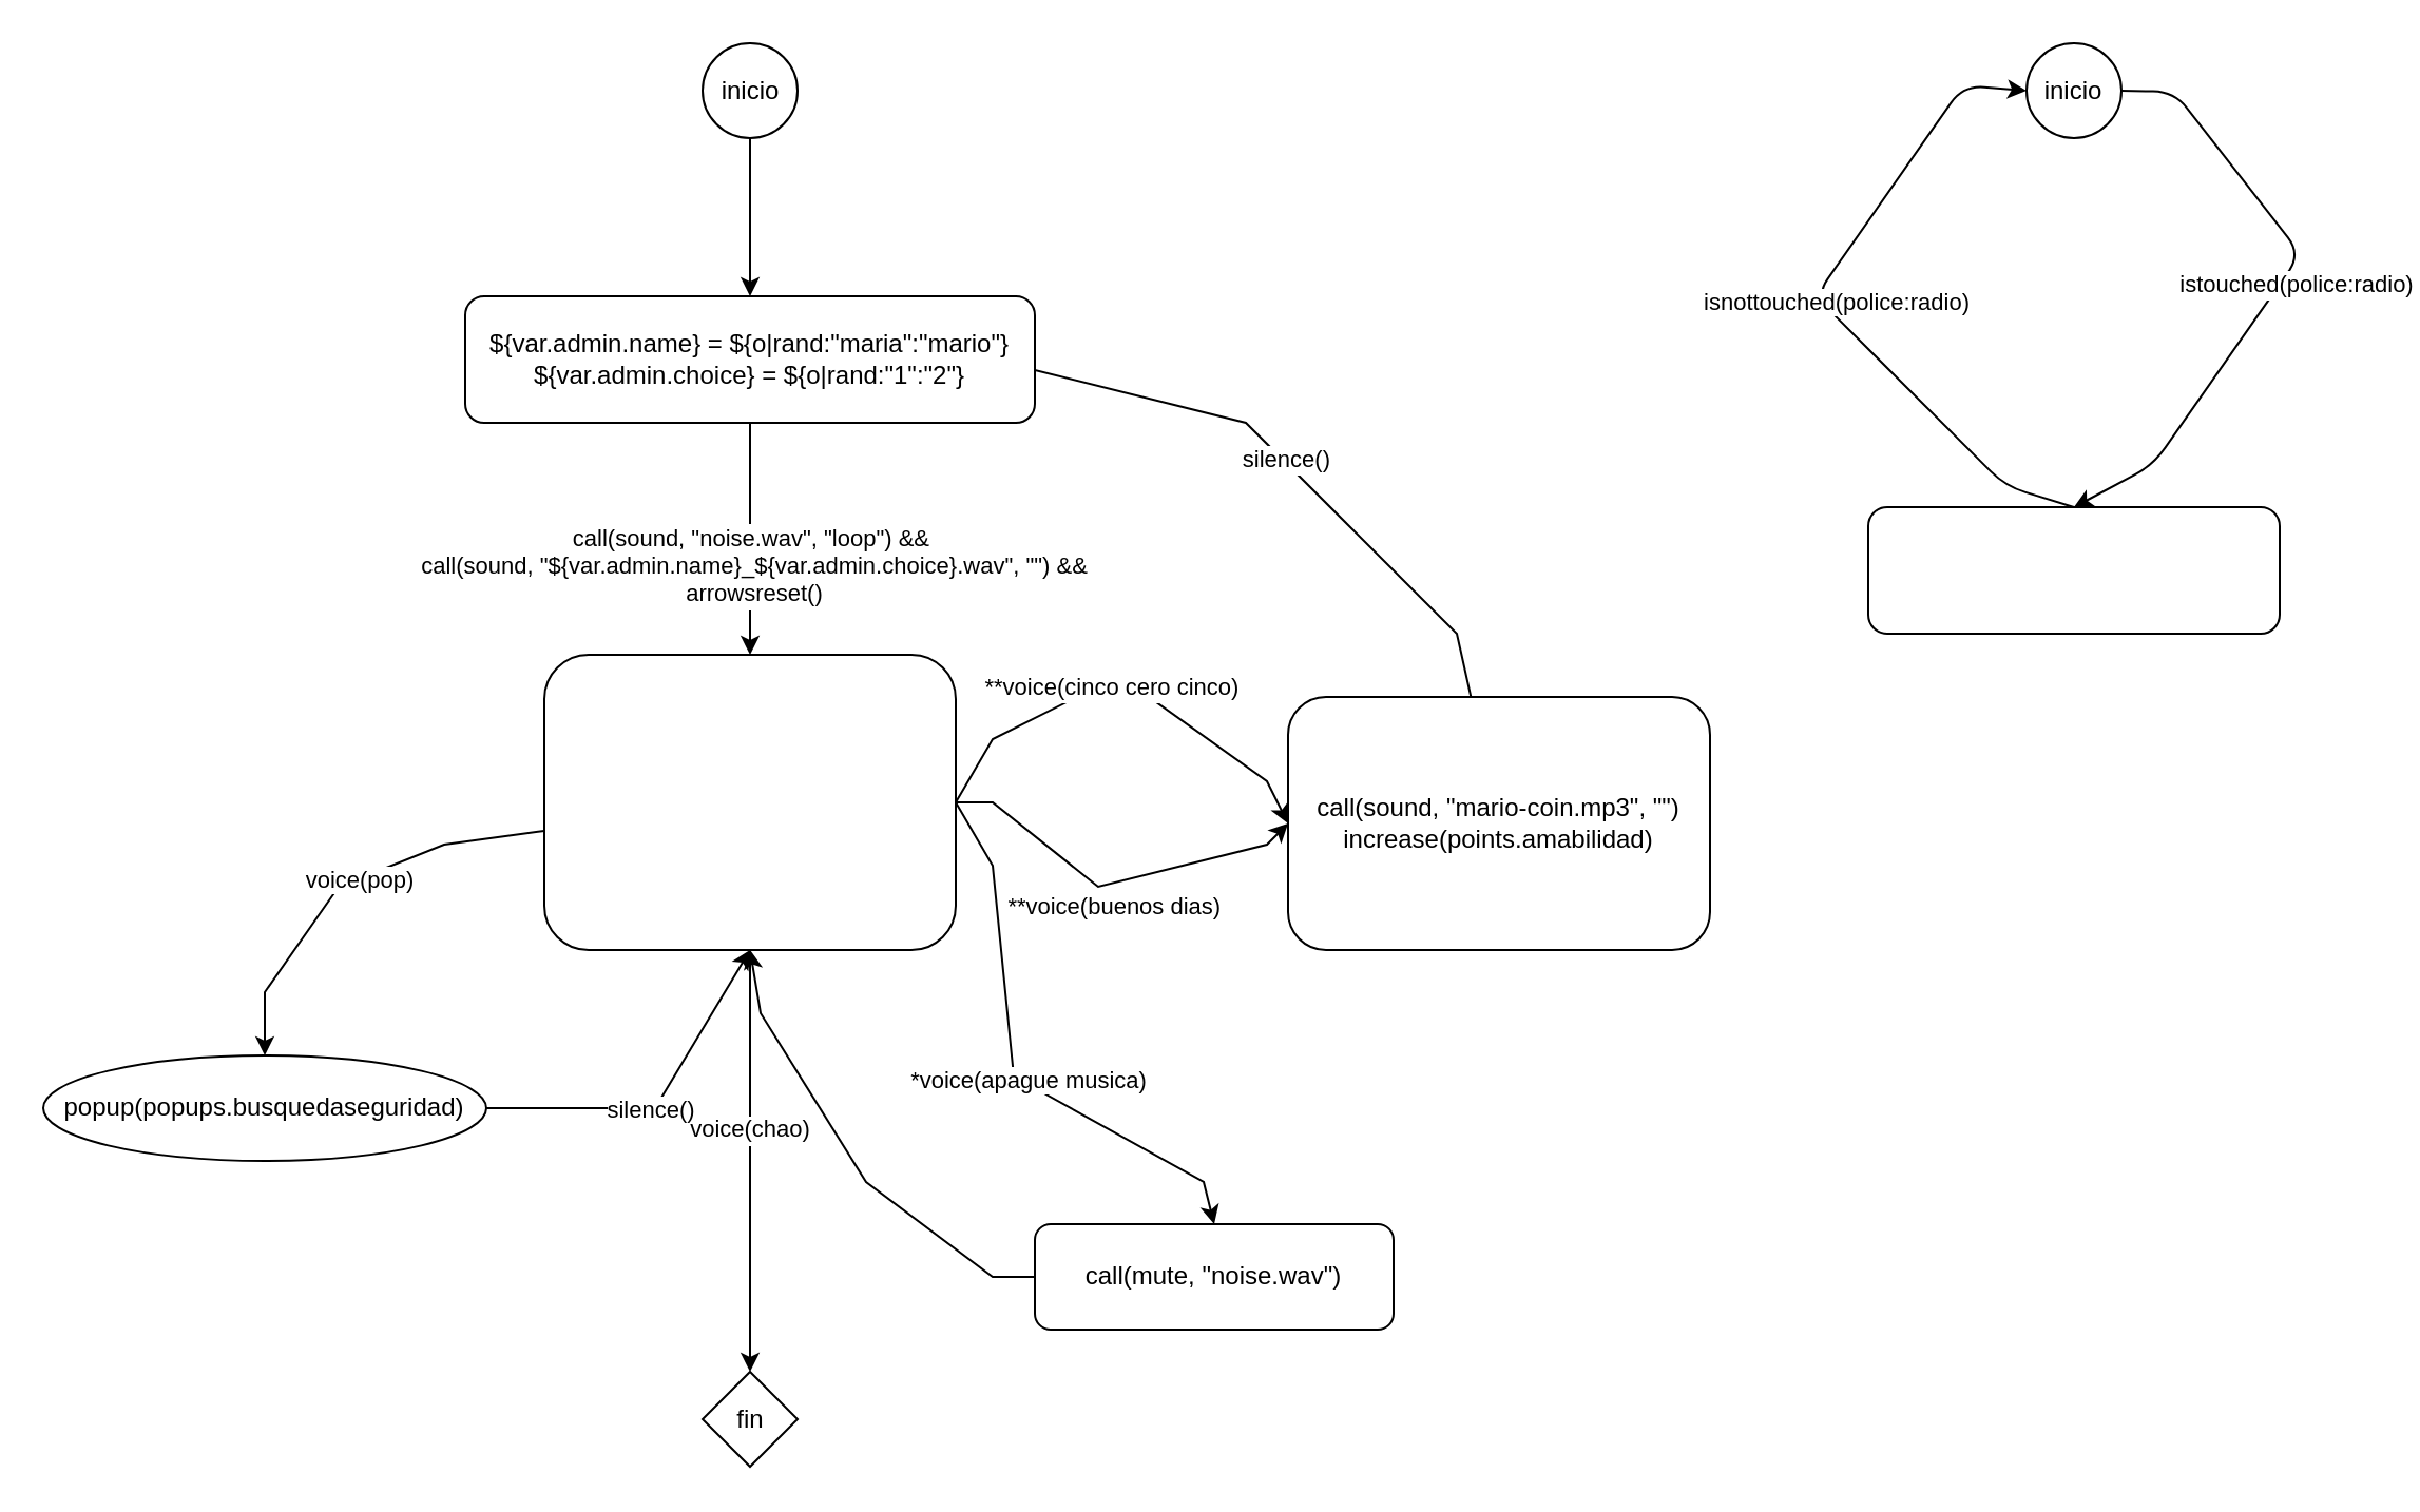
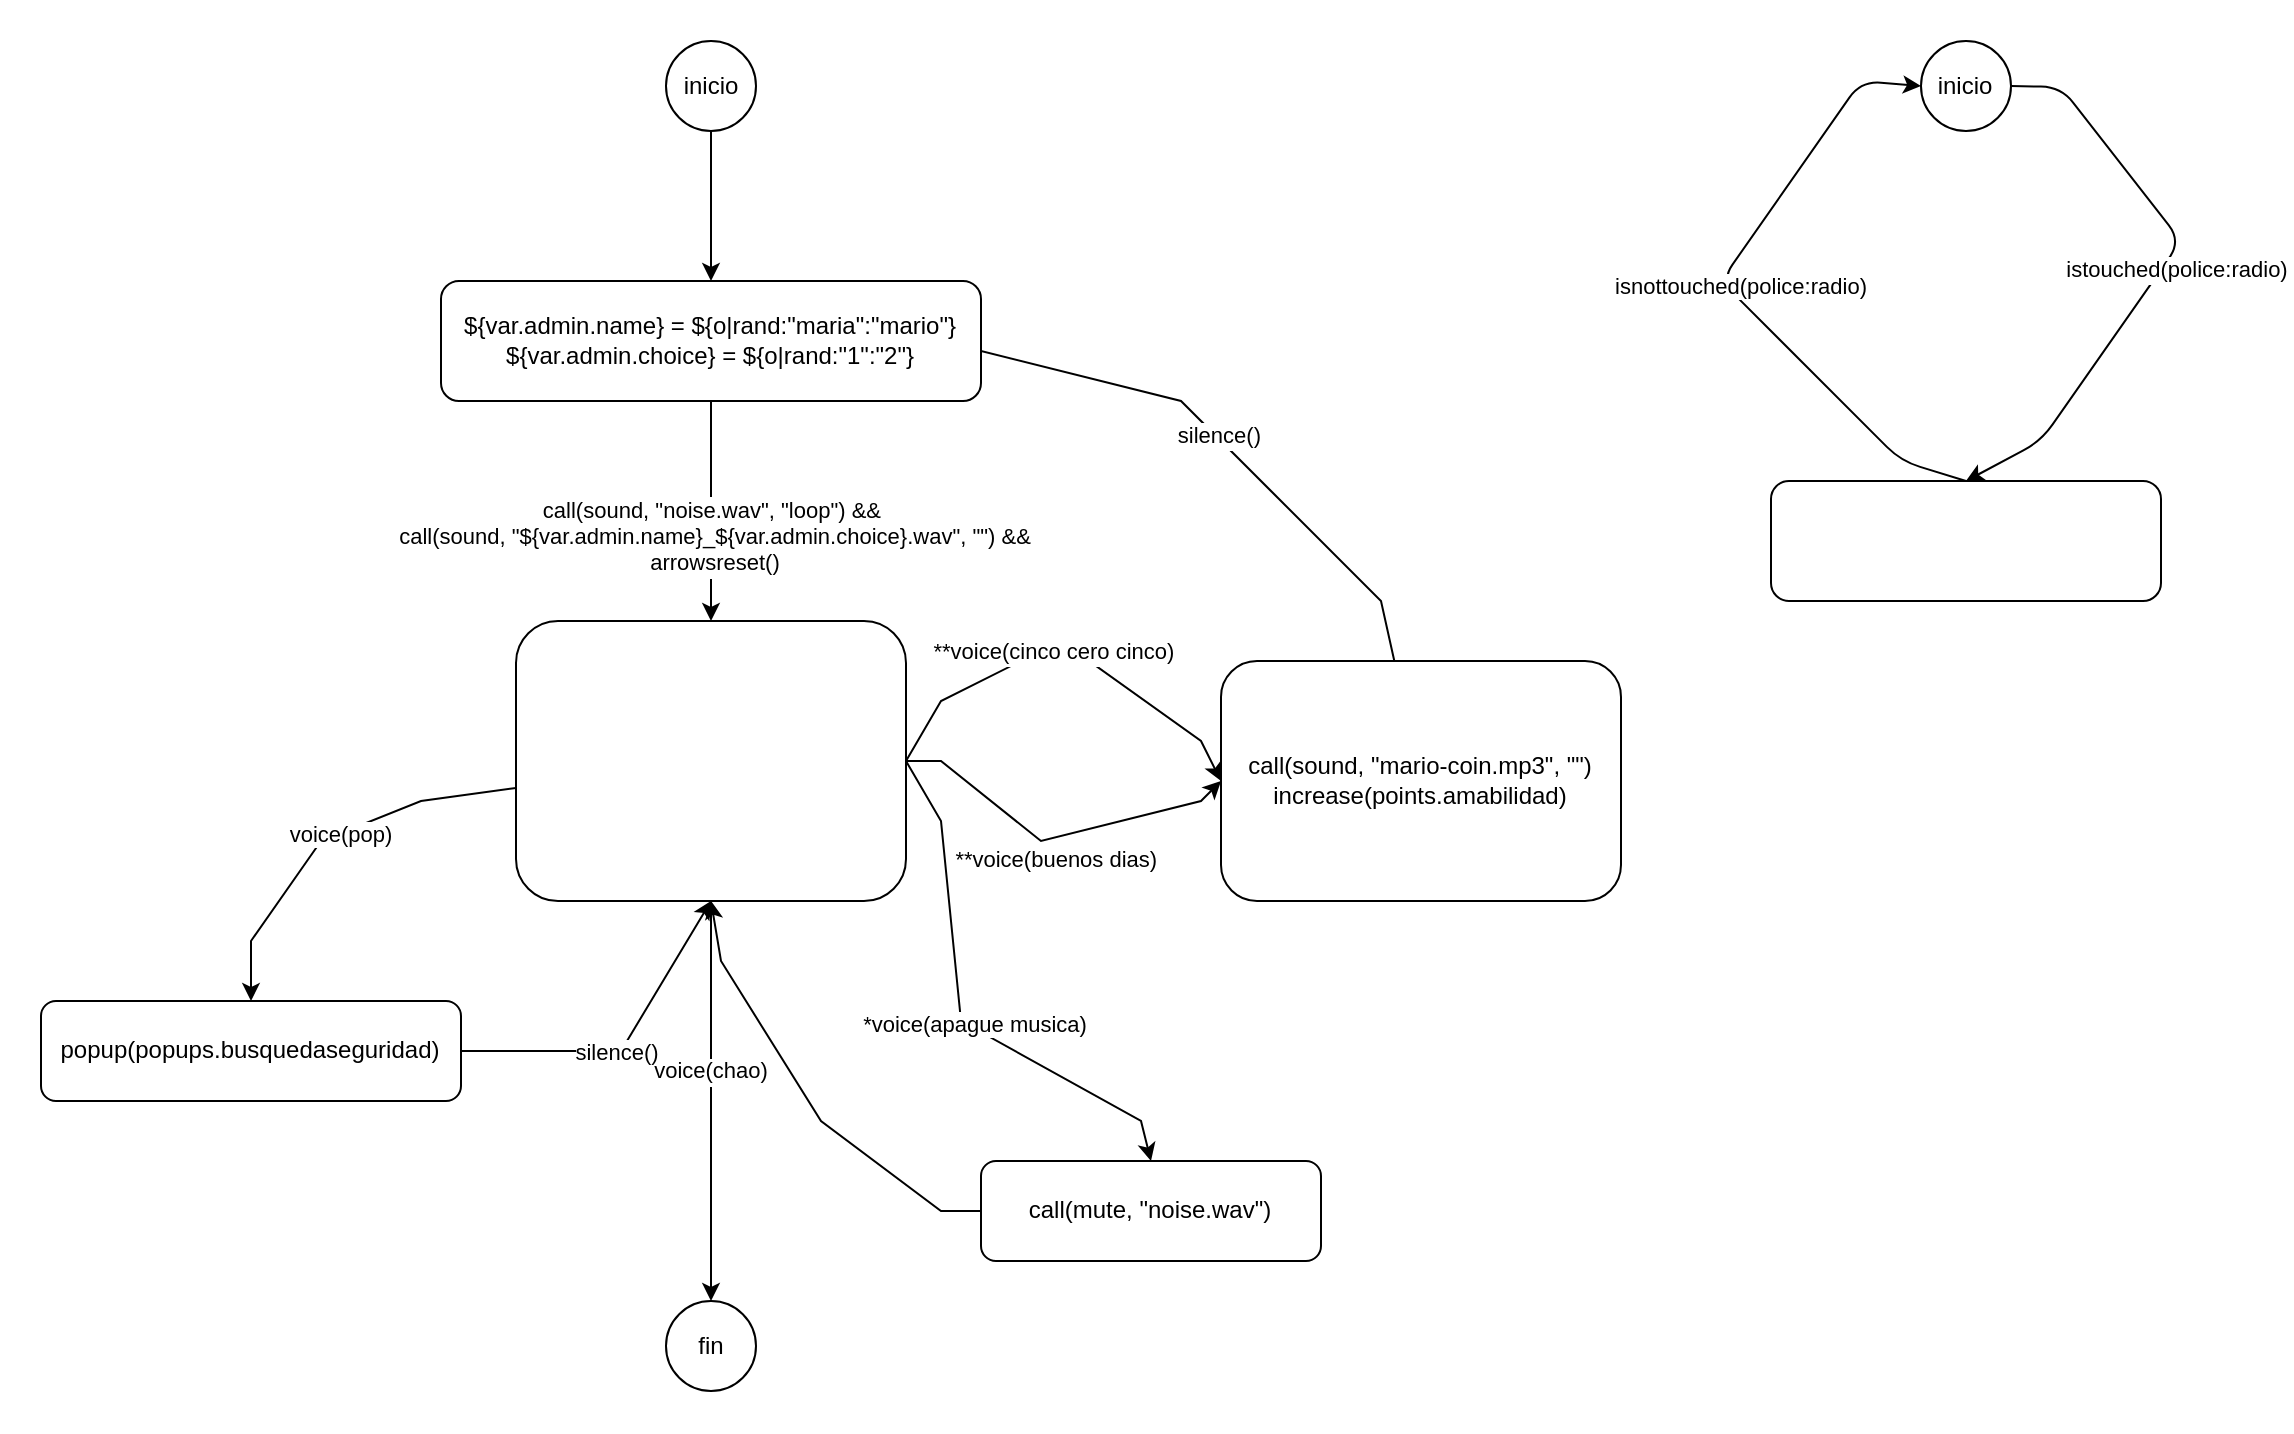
- <mxCell id="33" value="popup(popups.busquedaseguridad)" style="ellipse;whiteSpace=wrap;" parent="1" vertex="1"><mxGeometry x="20" y="500" width="210" height="50" as="geometry" /></mxCell>
+ <mxCell id="33" value="popup(popups.busquedaseguridad)" style="rounded=1;whiteSpace=wrap;" parent="1" vertex="1"><mxGeometry x="20" y="500" width="210" height="50" as="geometry" /></mxCell>
- <mxCell id="18" value="fin" style="rhombus;whiteSpace=wrap;aspect=fixed;" parent="1" vertex="1"><mxGeometry x="332.5" y="650" width="45" height="45" as="geometry" /></mxCell>
+ <mxCell id="18" value="fin" style="ellipse;whiteSpace=wrap;aspect=fixed;" parent="1" vertex="1"><mxGeometry x="332.5" y="650" width="45" height="45" as="geometry" /></mxCell>
